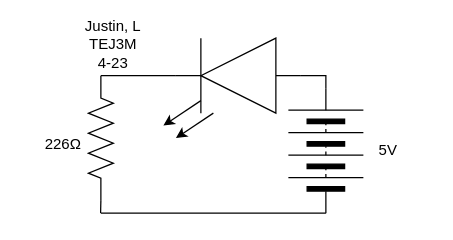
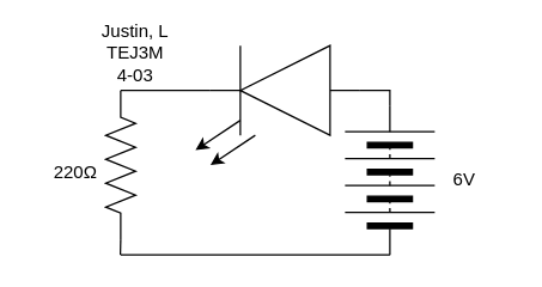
- <mxCell id="13" value="Justin, L&lt;br&gt;TEJ3M&lt;br&gt;4-23" style="text;strokeColor=none;align=center;fillColor=none;html=1;verticalAlign=middle;whiteSpace=wrap;rounded=0;" vertex="1" parent="1"><mxGeometry x="60" y="20" width="60" height="30" as="geometry" /></mxCell>
+ <mxCell id="13" value="Justin, L&lt;br&gt;TEJ3M&lt;br&gt;4-03" style="text;strokeColor=none;align=center;fillColor=none;html=1;verticalAlign=middle;whiteSpace=wrap;rounded=0;" vertex="1" parent="1"><mxGeometry x="60" y="20" width="60" height="30" as="geometry" /></mxCell>
- <mxCell id="14" value="226Ω" style="text;strokeColor=none;align=center;fillColor=none;html=1;verticalAlign=middle;whiteSpace=wrap;rounded=0;labelBackgroundColor=none;" vertex="1" parent="1"><mxGeometry x="20" y="100" width="60" height="30" as="geometry" /></mxCell>
+ <mxCell id="14" value="220Ω" style="text;strokeColor=none;align=center;fillColor=none;html=1;verticalAlign=middle;whiteSpace=wrap;rounded=0;labelBackgroundColor=none;" vertex="1" parent="1"><mxGeometry x="20" y="100" width="60" height="30" as="geometry" /></mxCell>
- <mxCell id="10" value="5V" style="text;strokeColor=none;align=center;fillColor=none;html=1;verticalAlign=middle;whiteSpace=wrap;rounded=0;" vertex="1" parent="1"><mxGeometry x="280" y="105" width="60" height="30" as="geometry" /></mxCell>
+ <mxCell id="10" value="6V" style="text;strokeColor=none;align=center;fillColor=none;html=1;verticalAlign=middle;whiteSpace=wrap;rounded=0;" vertex="1" parent="1"><mxGeometry x="280" y="105" width="60" height="30" as="geometry" /></mxCell>
